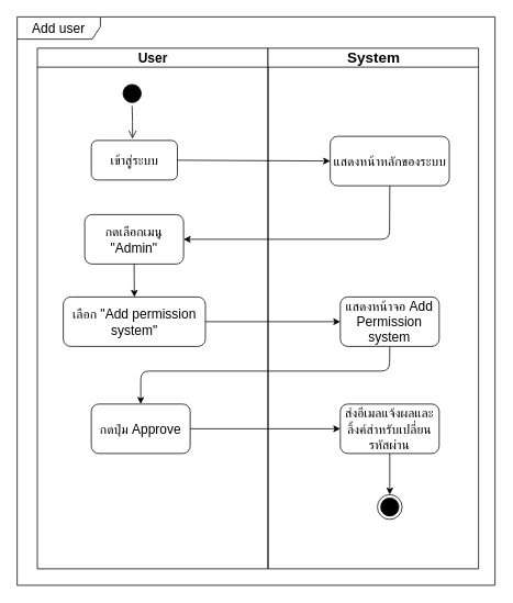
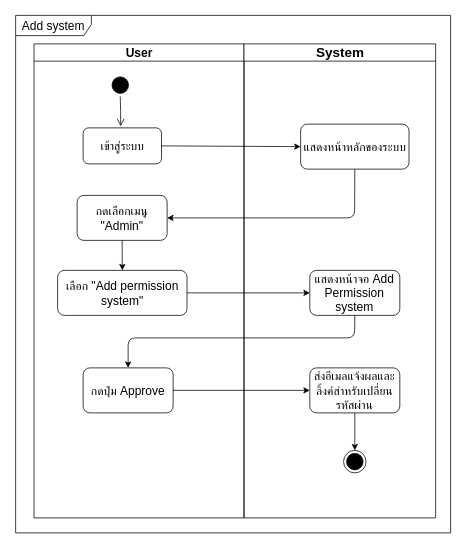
- <mxCell id="21" value="Add user" style="shape=umlFrame;whiteSpace=wrap;html=1;strokeColor=#000000;fontSize=16;width=101;height=27;" vertex="1" parent="1"><mxGeometry x="20" y="20" width="580" height="690" as="geometry" /></mxCell>
+ <mxCell id="21" value="Add system" style="shape=umlFrame;whiteSpace=wrap;html=1;strokeColor=#000000;fontSize=16;width=101;height=27;" vertex="1" parent="1"><mxGeometry x="20" y="20" width="580" height="690" as="geometry" /></mxCell>
